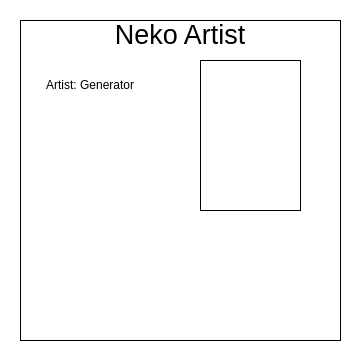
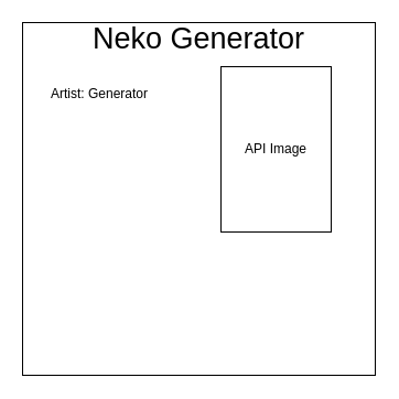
- <mxCell id="3" value="&lt;font style=&quot;font-size: 27px&quot;&gt;Neko Artist&lt;/font&gt;" style="text;html=1;strokeColor=none;fillColor=none;align=center;verticalAlign=middle;whiteSpace=wrap;rounded=0;" vertex="1" parent="1"><mxGeometry x="65" y="20" width="230" height="30" as="geometry" /></mxCell>
+ <mxCell id="3" value="&lt;font style=&quot;font-size: 27px&quot;&gt;Neko Generator&lt;/font&gt;" style="text;html=1;strokeColor=none;fillColor=none;align=center;verticalAlign=middle;whiteSpace=wrap;rounded=0;" vertex="1" parent="1"><mxGeometry x="65" y="20" width="230" height="30" as="geometry" /></mxCell>
+ <mxCell id="6" value="API Image" style="text;html=1;strokeColor=none;fillColor=none;align=center;verticalAlign=middle;whiteSpace=wrap;rounded=0;" vertex="1" parent="1"><mxGeometry x="220" y="120" width="60" height="30" as="geometry" /></mxCell>
